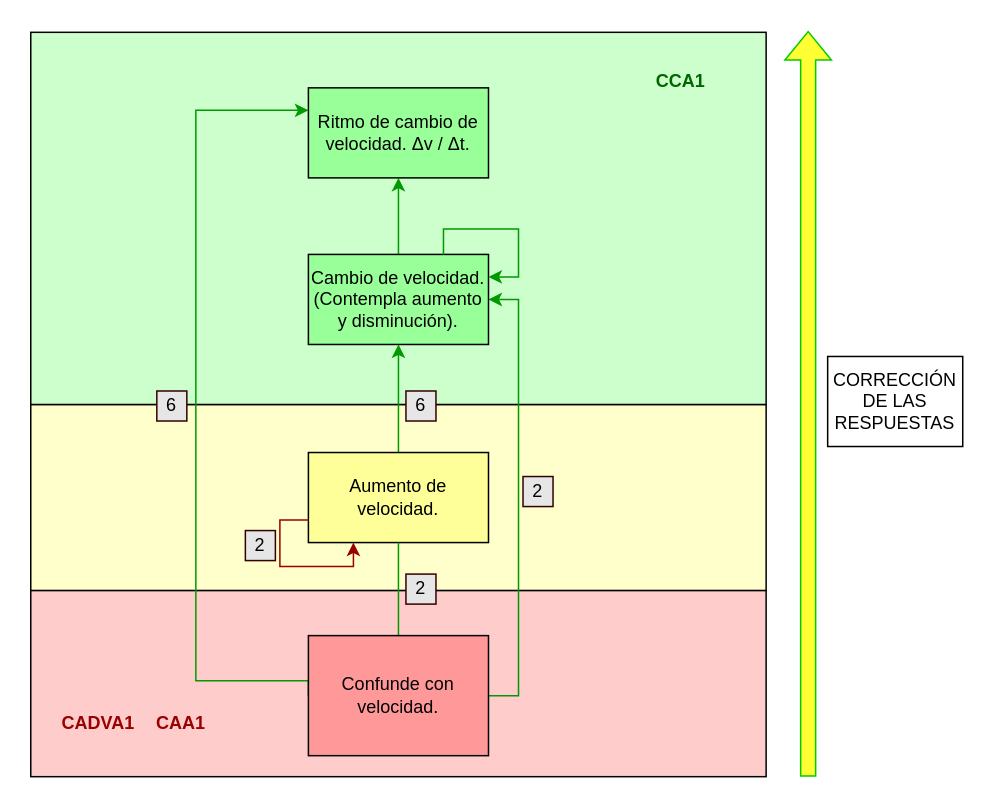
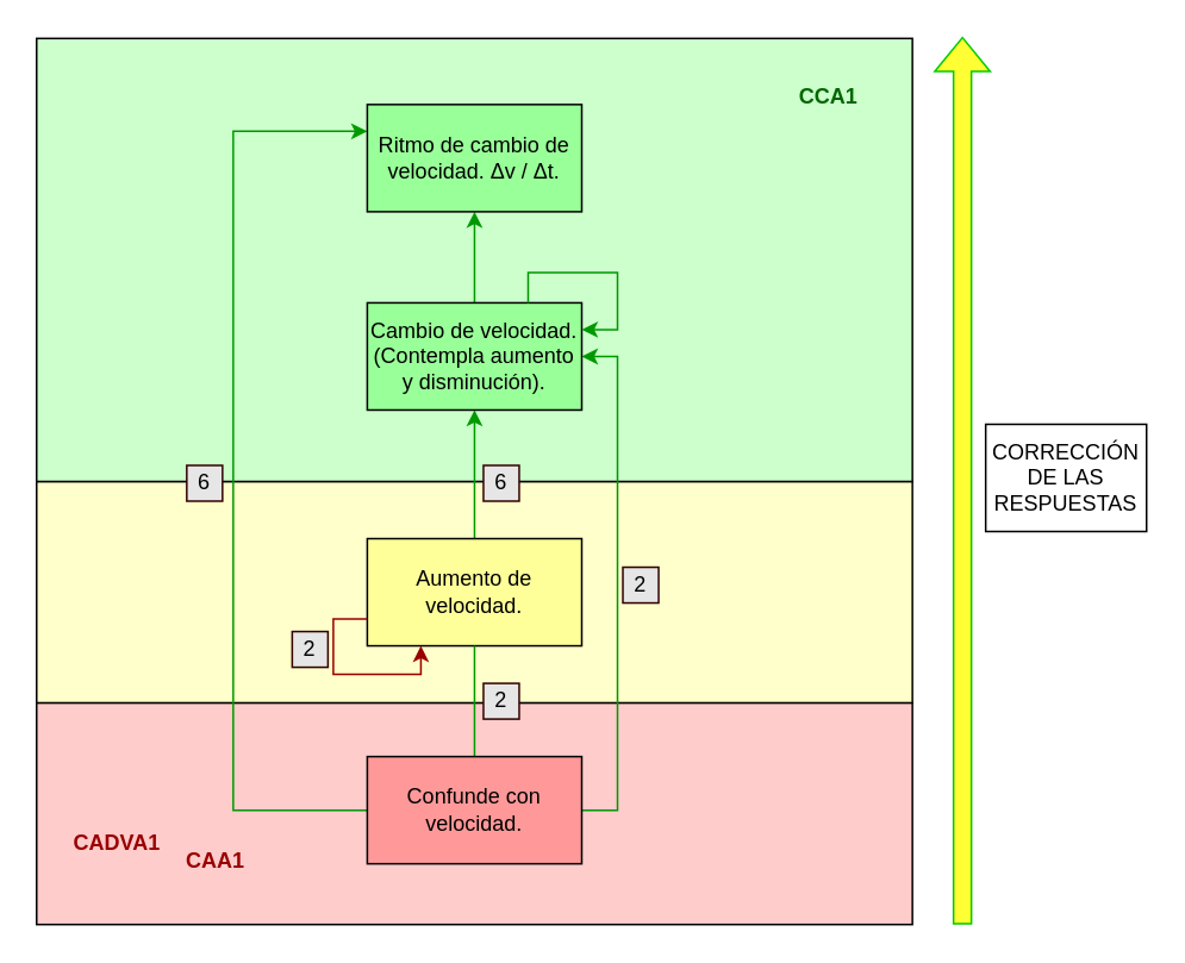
- <mxCell id="14" value="&lt;span style=&quot;&quot; lang=&quot;ES&quot;&gt;&lt;b&gt;&lt;font color=&quot;#006600&quot;&gt;CCA1&lt;br&gt;&lt;/font&gt;&lt;/b&gt;&lt;/span&gt;" style="text;whiteSpace=wrap;html=1;" parent="1" vertex="1"><mxGeometry x="435" y="40" width="45.41" height="27.03" as="geometry" /></mxCell>
+ <mxCell id="14" value="&lt;span style=&quot;&quot; lang=&quot;ES&quot;&gt;&lt;b&gt;&lt;font color=&quot;#006600&quot;&gt;CCA1&lt;br&gt;&lt;/font&gt;&lt;/b&gt;&lt;/span&gt;" style="text;whiteSpace=wrap;html=1;" parent="1" vertex="1"><mxGeometry x="445" y="40" width="45.41" height="27.03" as="geometry" /></mxCell>
- <mxCell id="10" value="Confunde con velocidad." style="rounded=0;whiteSpace=wrap;html=1;fillColor=#FF9999;" parent="1" vertex="1"><mxGeometry x="205" y="423" width="120" height="80" as="geometry" /></mxCell>
+ <mxCell id="10" value="Confunde con velocidad." style="rounded=0;whiteSpace=wrap;html=1;fillColor=#FF9999;" parent="1" vertex="1"><mxGeometry x="205" y="423" width="120" height="60" as="geometry" /></mxCell>
- <mxCell id="15" value="&lt;span style=&quot;&quot; lang=&quot;ES&quot;&gt;&lt;b&gt;&lt;font color=&quot;#990000&quot;&gt;CADVA1&lt;/font&gt;&lt;/b&gt;&lt;/span&gt;" style="text;whiteSpace=wrap;html=1;" parent="1" vertex="1"><mxGeometry x="39.17" y="467.82" width="41.65" height="29.18" as="geometry" /></mxCell>
+ <mxCell id="15" value="&lt;span style=&quot;&quot; lang=&quot;ES&quot;&gt;&lt;b&gt;&lt;font color=&quot;#990000&quot;&gt;CADVA1&lt;/font&gt;&lt;/b&gt;&lt;/span&gt;" style="text;whiteSpace=wrap;html=1;" parent="1" vertex="1"><mxGeometry x="39.17" y="457.82" width="41.65" height="29.18" as="geometry" /></mxCell>
